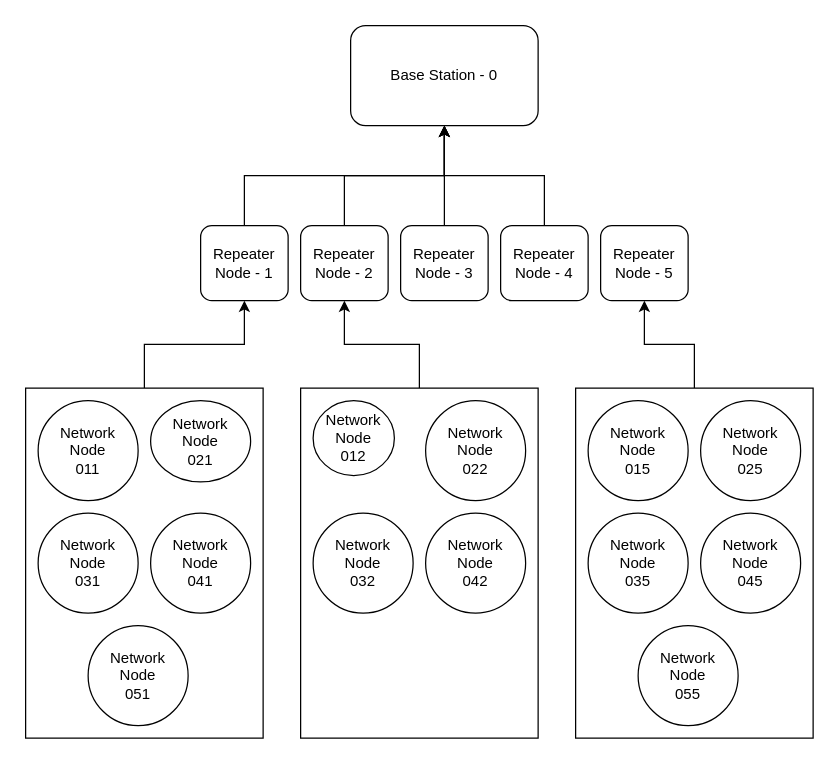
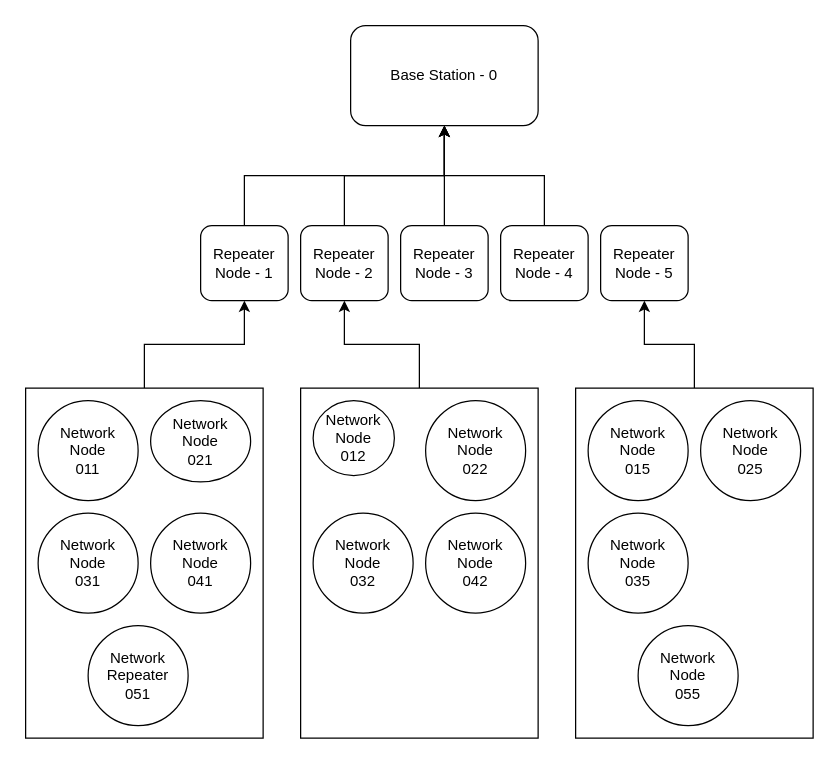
- <mxCell id="30" value="Network&lt;br&gt;Node&lt;br&gt;045" style="ellipse;whiteSpace=wrap;html=1;aspect=fixed;" vertex="1" parent="1"><mxGeometry x="560" y="410" width="80" height="80" as="geometry" /></mxCell>
- <mxCell id="18" value="Network&lt;br&gt;Node&lt;br&gt;051" style="ellipse;whiteSpace=wrap;html=1;aspect=fixed;" vertex="1" parent="1"><mxGeometry x="70" y="500" width="80" height="80" as="geometry" /></mxCell>
+ <mxCell id="18" value="Network&lt;br&gt;Repeater&lt;br&gt;051" style="ellipse;whiteSpace=wrap;html=1;aspect=fixed;" vertex="1" parent="1"><mxGeometry x="70" y="500" width="80" height="80" as="geometry" /></mxCell>
